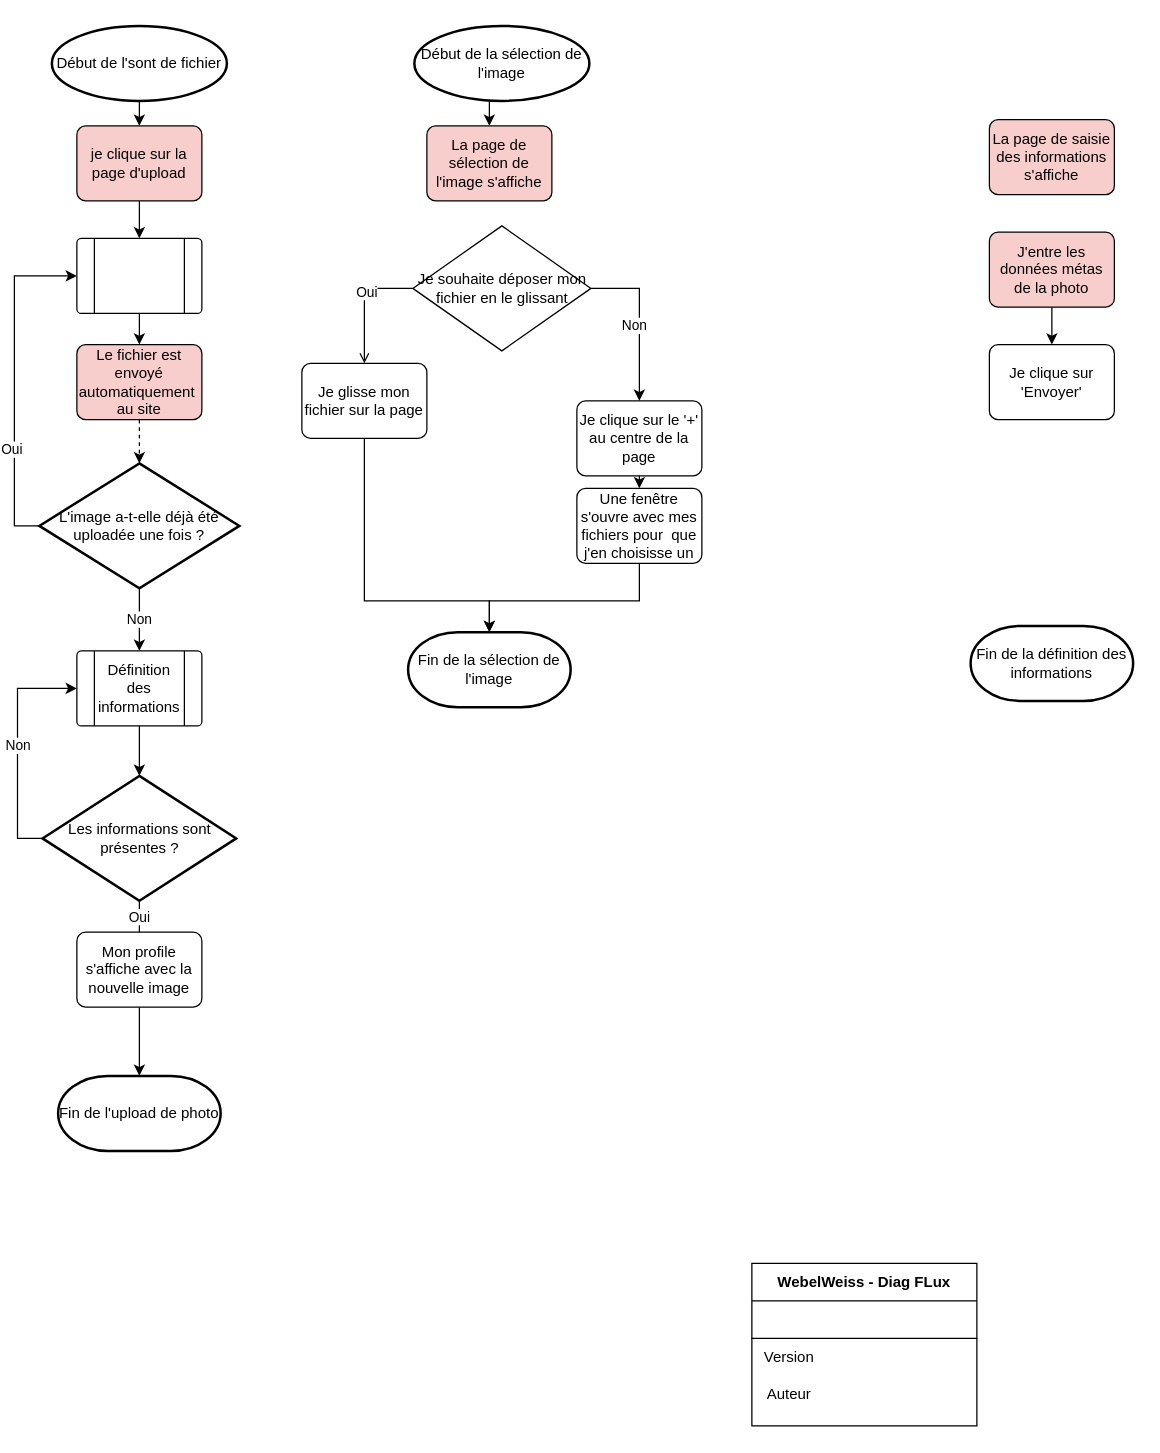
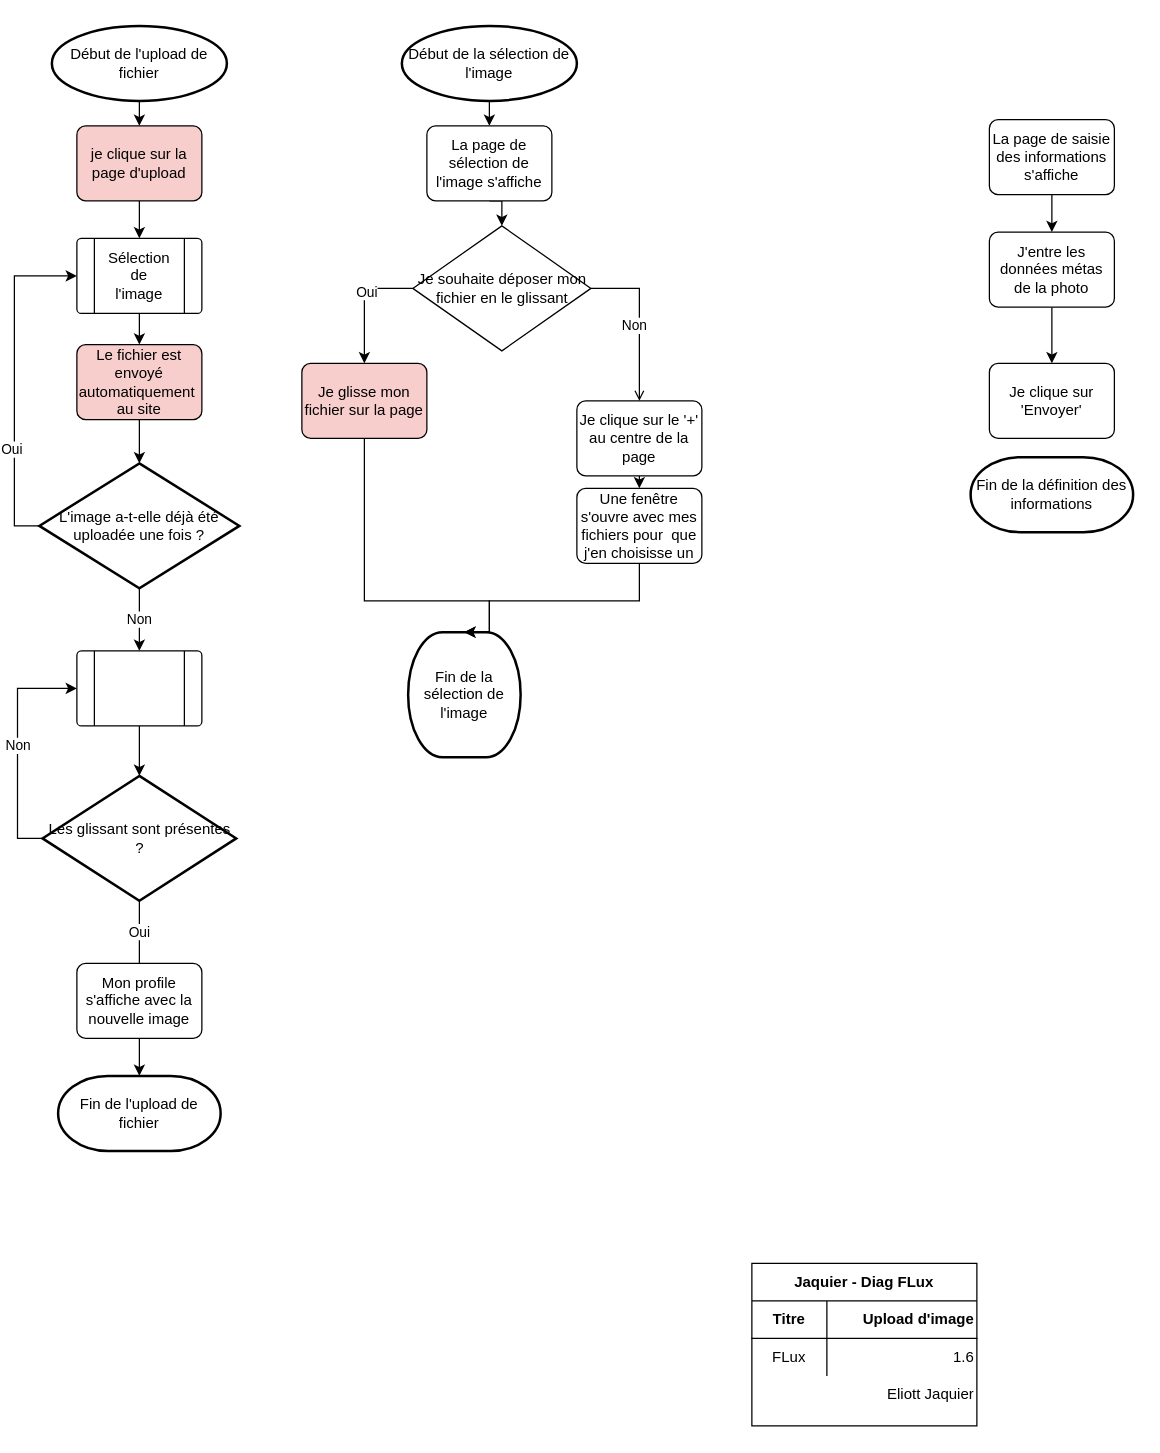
- <mxCell id="3" value="Début de l'sont de fichier" style="strokeWidth=2;html=1;shape=mxgraph.flowchart.start_1;whiteSpace=wrap;" parent="1" vertex="1"><mxGeometry x="30" y="20" width="140" height="60" as="geometry" /></mxCell>
+ <mxCell id="3" value="Début de l'upload de fichier" style="strokeWidth=2;html=1;shape=mxgraph.flowchart.start_1;whiteSpace=wrap;" parent="1" vertex="1"><mxGeometry x="30" y="20" width="140" height="60" as="geometry" /></mxCell>
- <mxCell id="9" value="Début de la sélection de l'image" style="strokeWidth=2;html=1;shape=mxgraph.flowchart.start_1;whiteSpace=wrap;" parent="1" vertex="1"><mxGeometry x="320" y="20" width="140" height="60" as="geometry" /></mxCell>
+ <mxCell id="9" value="Début de la sélection de l'image" style="strokeWidth=2;html=1;shape=mxgraph.flowchart.start_1;whiteSpace=wrap;" parent="1" vertex="1"><mxGeometry x="310" y="20" width="140" height="60" as="geometry" /></mxCell>
- <mxCell id="26" value="La page de saisie des informations s'affiche" style="rounded=1;whiteSpace=wrap;html=1;absoluteArcSize=1;arcSize=14;strokeWidth=1;fillColor=#f8cecc;" parent="1" vertex="1"><mxGeometry x="780" y="95" width="100" height="60" as="geometry" /></mxCell>
+ <mxCell id="26" value="La page de saisie des informations s'affiche" style="rounded=1;whiteSpace=wrap;html=1;absoluteArcSize=1;arcSize=14;strokeWidth=1;" parent="1" vertex="1"><mxGeometry x="780" y="95" width="100" height="60" as="geometry" /></mxCell>
- <mxCell id="12" value="La page de sélection de l'image s'affiche" style="rounded=1;whiteSpace=wrap;html=1;absoluteArcSize=1;arcSize=14;strokeWidth=1;fillColor=#f8cecc;" parent="1" vertex="1"><mxGeometry x="330" y="100" width="100" height="60" as="geometry" /></mxCell>
+ <mxCell id="12" value="La page de sélection de l'image s'affiche" style="rounded=1;whiteSpace=wrap;html=1;absoluteArcSize=1;arcSize=14;strokeWidth=1;" parent="1" vertex="1"><mxGeometry x="330" y="100" width="100" height="60" as="geometry" /></mxCell>
+ <mxCell id="11" style="edgeStyle=orthogonalEdgeStyle;rounded=0;orthogonalLoop=1;jettySize=auto;html=1;exitX=0.5;exitY=1;exitDx=0;exitDy=0;entryX=0.5;entryY=0;entryDx=0;entryDy=0;" edge="1" parent="1" source="12" target="48"><mxGeometry relative="1" as="geometry" /></mxCell>
+ <mxCell id="25" style="edgeStyle=orthogonalEdgeStyle;rounded=0;orthogonalLoop=1;jettySize=auto;html=1;exitX=0.5;exitY=1;exitDx=0;exitDy=0;entryX=0.5;entryY=0;entryDx=0;entryDy=0;" parent="1" source="26" target="23" edge="1"><mxGeometry relative="1" as="geometry" /></mxCell>
- <mxCell id="23" value="J'entre les données métas de la photo" style="rounded=1;whiteSpace=wrap;html=1;absoluteArcSize=1;arcSize=14;strokeWidth=1;fillColor=#f8cecc;" parent="1" vertex="1"><mxGeometry x="780" y="185" width="100" height="60" as="geometry" /></mxCell>
+ <mxCell id="23" value="J'entre les données métas de la photo" style="rounded=1;whiteSpace=wrap;html=1;absoluteArcSize=1;arcSize=14;strokeWidth=1;" parent="1" vertex="1"><mxGeometry x="780" y="185" width="100" height="60" as="geometry" /></mxCell>
+ <mxCell id="7" value="Sélection de l'image" style="text;html=1;strokeColor=none;fillColor=none;align=center;verticalAlign=middle;whiteSpace=wrap;rounded=0;" parent="5" vertex="1"><mxGeometry x="30" y="20" width="40" height="20" as="geometry" /></mxCell>
- <mxCell id="44" style="edgeStyle=orthogonalEdgeStyle;rounded=0;orthogonalLoop=1;jettySize=auto;html=1;exitX=0;exitY=0.5;exitDx=0;exitDy=0;entryX=0.5;entryY=0;entryDx=0;entryDy=0;endArrow=open;" edge="1" parent="1" source="48" target="50"><mxGeometry relative="1" as="geometry" /></mxCell>
+ <mxCell id="44" style="edgeStyle=orthogonalEdgeStyle;rounded=0;orthogonalLoop=1;jettySize=auto;html=1;exitX=0;exitY=0.5;exitDx=0;exitDy=0;entryX=0.5;entryY=0;entryDx=0;entryDy=0;" edge="1" parent="1" source="48" target="50"><mxGeometry relative="1" as="geometry" /></mxCell>
- <mxCell id="27" value="Je clique sur 'Envoyer'" style="rounded=1;whiteSpace=wrap;html=1;absoluteArcSize=1;arcSize=14;strokeWidth=1;" parent="1" vertex="1"><mxGeometry x="780" y="275" width="100" height="60" as="geometry" /></mxCell>
+ <mxCell id="27" value="Je clique sur 'Envoyer'" style="rounded=1;whiteSpace=wrap;html=1;absoluteArcSize=1;arcSize=14;strokeWidth=1;" parent="1" vertex="1"><mxGeometry x="780" y="290" width="100" height="60" as="geometry" /></mxCell>
- <mxCell id="46" style="edgeStyle=orthogonalEdgeStyle;rounded=0;orthogonalLoop=1;jettySize=auto;html=1;exitX=1;exitY=0.5;exitDx=0;exitDy=0;entryX=0.5;entryY=0;entryDx=0;entryDy=0;" edge="1" parent="1" source="48" target="52"><mxGeometry relative="1" as="geometry" /></mxCell>
+ <mxCell id="46" style="edgeStyle=orthogonalEdgeStyle;rounded=0;orthogonalLoop=1;jettySize=auto;html=1;exitX=1;exitY=0.5;exitDx=0;exitDy=0;entryX=0.5;entryY=0;entryDx=0;entryDy=0;endArrow=open;" edge="1" parent="1" source="48" target="52"><mxGeometry relative="1" as="geometry" /></mxCell>
- <mxCell id="50" value="Je glisse mon fichier sur la page" style="rounded=1;whiteSpace=wrap;html=1;absoluteArcSize=1;arcSize=14;strokeWidth=1;" vertex="1" parent="1"><mxGeometry x="230" y="290" width="100" height="60" as="geometry" /></mxCell>
+ <mxCell id="50" value="Je glisse mon fichier sur la page" style="rounded=1;whiteSpace=wrap;html=1;absoluteArcSize=1;arcSize=14;strokeWidth=1;fillColor=#f8cecc;" vertex="1" parent="1"><mxGeometry x="230" y="290" width="100" height="60" as="geometry" /></mxCell>
- <mxCell id="55" style="edgeStyle=orthogonalEdgeStyle;rounded=0;orthogonalLoop=1;jettySize=auto;html=1;exitX=0.5;exitY=1;exitDx=0;exitDy=0;entryX=0.5;entryY=0;entryDx=0;entryDy=0;entryPerimeter=0;dashed=1;" edge="1" parent="1" source="56" target="18"><mxGeometry relative="1" as="geometry" /></mxCell>
+ <mxCell id="55" style="edgeStyle=orthogonalEdgeStyle;rounded=0;orthogonalLoop=1;jettySize=auto;html=1;exitX=0.5;exitY=1;exitDx=0;exitDy=0;entryX=0.5;entryY=0;entryDx=0;entryDy=0;entryPerimeter=0;" edge="1" parent="1" source="56" target="18"><mxGeometry relative="1" as="geometry" /></mxCell>
- <mxCell id="24" value="Fin de la définition des informations" style="strokeWidth=2;html=1;shape=mxgraph.flowchart.terminator;whiteSpace=wrap;" parent="1" vertex="1"><mxGeometry x="765" y="500" width="130" height="60" as="geometry" /></mxCell>
+ <mxCell id="24" value="Fin de la définition des informations" style="strokeWidth=2;html=1;shape=mxgraph.flowchart.terminator;whiteSpace=wrap;" parent="1" vertex="1"><mxGeometry x="765" y="365" width="130" height="60" as="geometry" /></mxCell>
- <mxCell id="10" value="Fin de la sélection de l'image" style="strokeWidth=2;html=1;shape=mxgraph.flowchart.terminator;whiteSpace=wrap;" parent="1" vertex="1"><mxGeometry x="315" y="505" width="130" height="60" as="geometry" /></mxCell>
+ <mxCell id="10" value="Fin de la sélection de l'image" style="strokeWidth=2;html=1;shape=mxgraph.flowchart.terminator;whiteSpace=wrap;" parent="1" vertex="1"><mxGeometry x="315" y="505" width="90" height="100" as="geometry" /></mxCell>
- <mxCell id="21" value="Définition des informations" style="text;html=1;strokeColor=none;fillColor=none;align=center;verticalAlign=middle;whiteSpace=wrap;rounded=0;" parent="19" vertex="1"><mxGeometry x="30" y="20" width="40" height="20" as="geometry" /></mxCell>
- <mxCell id="32" value="Les informations sont présentes ?" style="strokeWidth=2;html=1;shape=mxgraph.flowchart.decision;whiteSpace=wrap;" parent="1" vertex="1"><mxGeometry x="22.5" y="620" width="155" height="100" as="geometry" /></mxCell>
+ <mxCell id="32" value="Les glissant sont présentes ?" style="strokeWidth=2;html=1;shape=mxgraph.flowchart.decision;whiteSpace=wrap;" parent="1" vertex="1"><mxGeometry x="22.5" y="620" width="155" height="100" as="geometry" /></mxCell>
- <mxCell id="29" value="Mon profile s'affiche avec la nouvelle image" style="rounded=1;whiteSpace=wrap;html=1;absoluteArcSize=1;arcSize=14;strokeWidth=1;" parent="1" vertex="1"><mxGeometry x="50" y="745" width="100" height="60" as="geometry" /></mxCell>
+ <mxCell id="29" value="Mon profile s'affiche avec la nouvelle image" style="rounded=1;whiteSpace=wrap;html=1;absoluteArcSize=1;arcSize=14;strokeWidth=1;" parent="1" vertex="1"><mxGeometry x="50" y="770" width="100" height="60" as="geometry" /></mxCell>
- <mxCell id="4" value="Fin de l'upload de photo" style="strokeWidth=2;html=1;shape=mxgraph.flowchart.terminator;whiteSpace=wrap;" parent="1" vertex="1"><mxGeometry x="35" y="860" width="130" height="60" as="geometry" /></mxCell>
+ <mxCell id="4" value="Fin de l'upload de fichier" style="strokeWidth=2;html=1;shape=mxgraph.flowchart.terminator;whiteSpace=wrap;" parent="1" vertex="1"><mxGeometry x="35" y="860" width="130" height="60" as="geometry" /></mxCell>
- <mxCell id="34" value="&lt;b&gt;WebelWeiss - Diag FLux&lt;/b&gt;" style="shape=table;html=1;whiteSpace=wrap;startSize=30;container=1;collapsible=0;childLayout=tableLayout;fixedRows=1;rowLines=0;fontStyle=1;align=center;" parent="1" vertex="1"><mxGeometry x="590" y="1010" width="180" height="130" as="geometry" /></mxCell>
+ <mxCell id="34" value="&lt;b&gt;Jaquier - Diag FLux&lt;/b&gt;" style="shape=table;html=1;whiteSpace=wrap;startSize=30;container=1;collapsible=0;childLayout=tableLayout;fixedRows=1;rowLines=0;fontStyle=1;align=center;" parent="1" vertex="1"><mxGeometry x="590" y="1010" width="180" height="130" as="geometry" /></mxCell>
+ <mxCell id="36" value="&lt;b&gt;Titre&lt;/b&gt;" style="shape=partialRectangle;html=1;whiteSpace=wrap;connectable=0;fillColor=none;top=0;left=0;bottom=0;right=0;overflow=hidden;" parent="35" vertex="1"><mxGeometry width="60" height="30" as="geometry" /></mxCell>
+ <mxCell id="37" value="&lt;b&gt;Upload d'image&lt;/b&gt;" style="shape=partialRectangle;html=1;whiteSpace=wrap;connectable=0;fillColor=none;top=0;left=0;bottom=0;right=0;align=right;spacingLeft=6;overflow=hidden;" parent="35" vertex="1"><mxGeometry x="60" width="120" height="30" as="geometry" /></mxCell>
- <mxCell id="39" value="Version" style="shape=partialRectangle;html=1;whiteSpace=wrap;connectable=0;fillColor=none;top=0;left=0;bottom=0;right=0;overflow=hidden;" parent="38" vertex="1"><mxGeometry width="60" height="30" as="geometry" /></mxCell>
+ <mxCell id="39" value="FLux" style="shape=partialRectangle;html=1;whiteSpace=wrap;connectable=0;fillColor=none;top=0;left=0;bottom=0;right=0;overflow=hidden;" parent="38" vertex="1"><mxGeometry width="60" height="30" as="geometry" /></mxCell>
+ <mxCell id="40" value="1.6" style="shape=partialRectangle;html=1;whiteSpace=wrap;connectable=0;fillColor=none;top=0;left=0;bottom=0;right=0;align=right;spacingLeft=6;overflow=hidden;" parent="38" vertex="1"><mxGeometry x="60" width="120" height="30" as="geometry" /></mxCell>
- <mxCell id="42" value="Auteur" style="shape=partialRectangle;html=1;whiteSpace=wrap;connectable=0;fillColor=none;top=0;left=0;bottom=0;right=0;overflow=hidden;" parent="41" vertex="1"><mxGeometry width="60" height="30" as="geometry" /></mxCell>
+ <mxCell id="43" value="Eliott Jaquier" style="shape=partialRectangle;html=1;whiteSpace=wrap;connectable=0;fillColor=none;top=0;left=0;bottom=0;right=0;align=right;spacingLeft=6;overflow=hidden;" parent="41" vertex="1"><mxGeometry x="60" width="120" height="30" as="geometry" /></mxCell>
